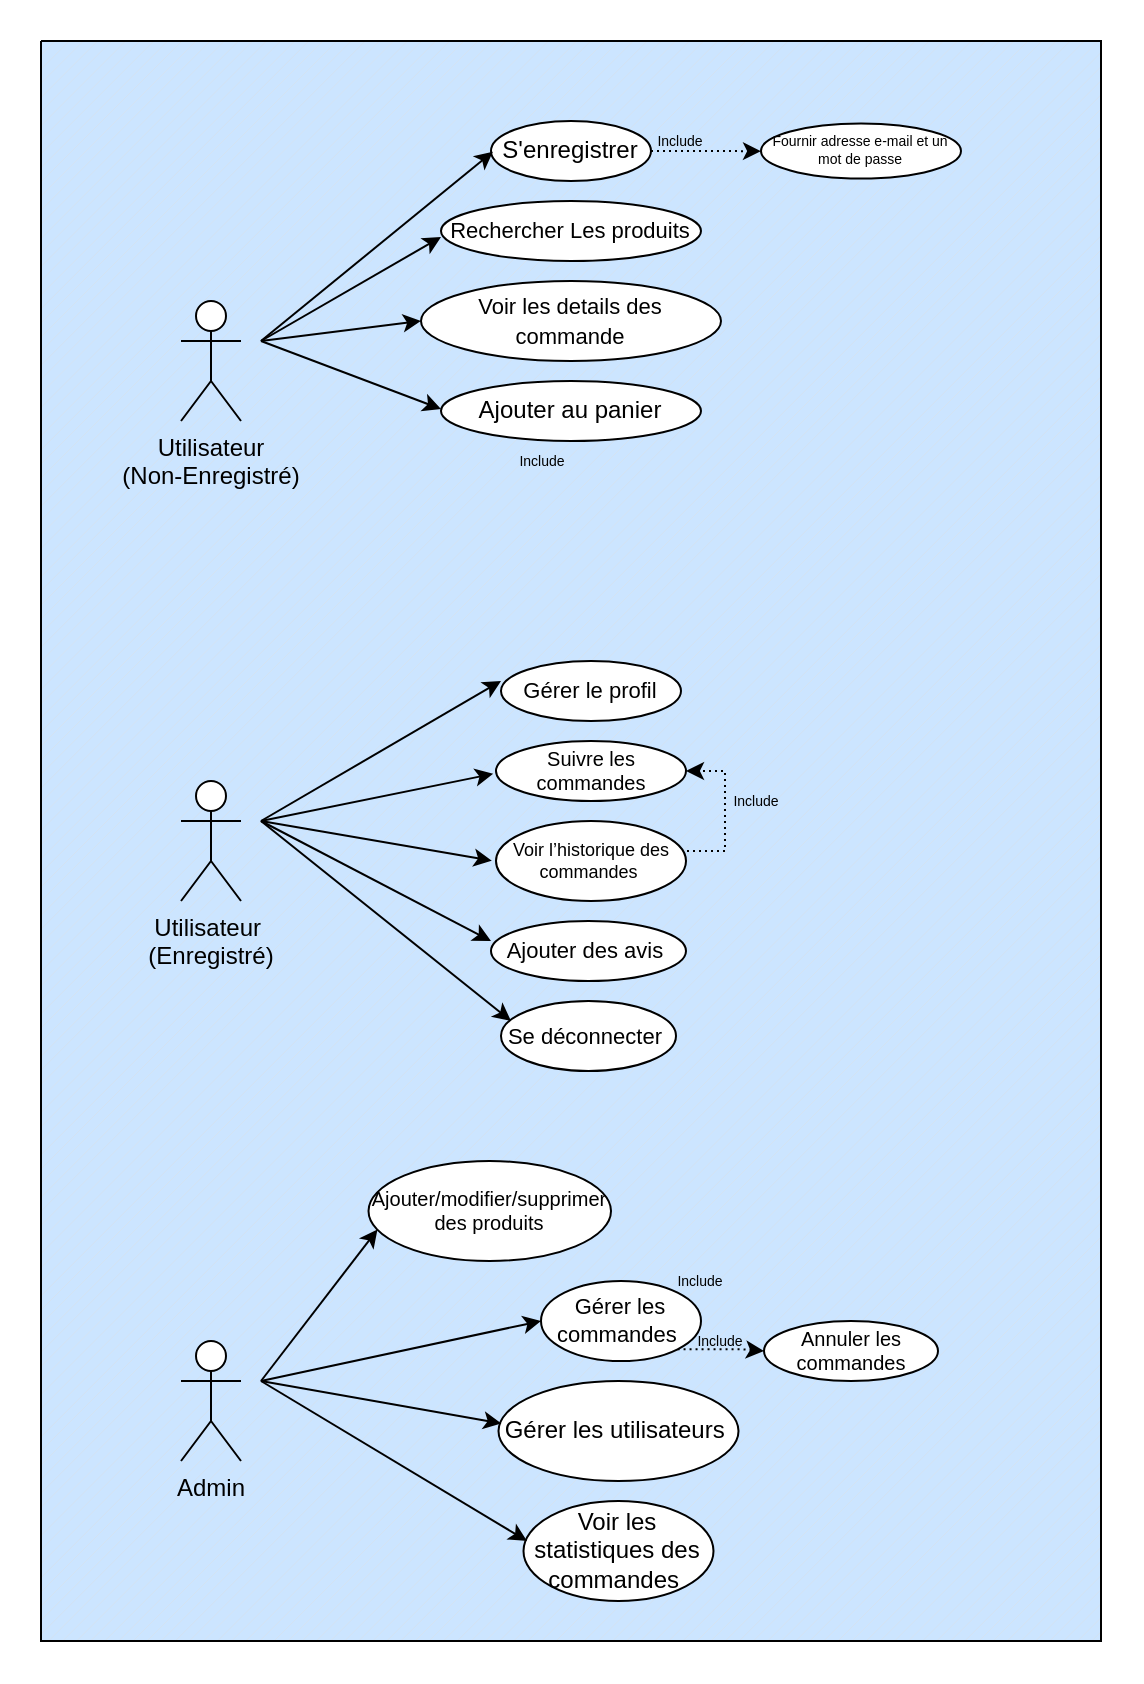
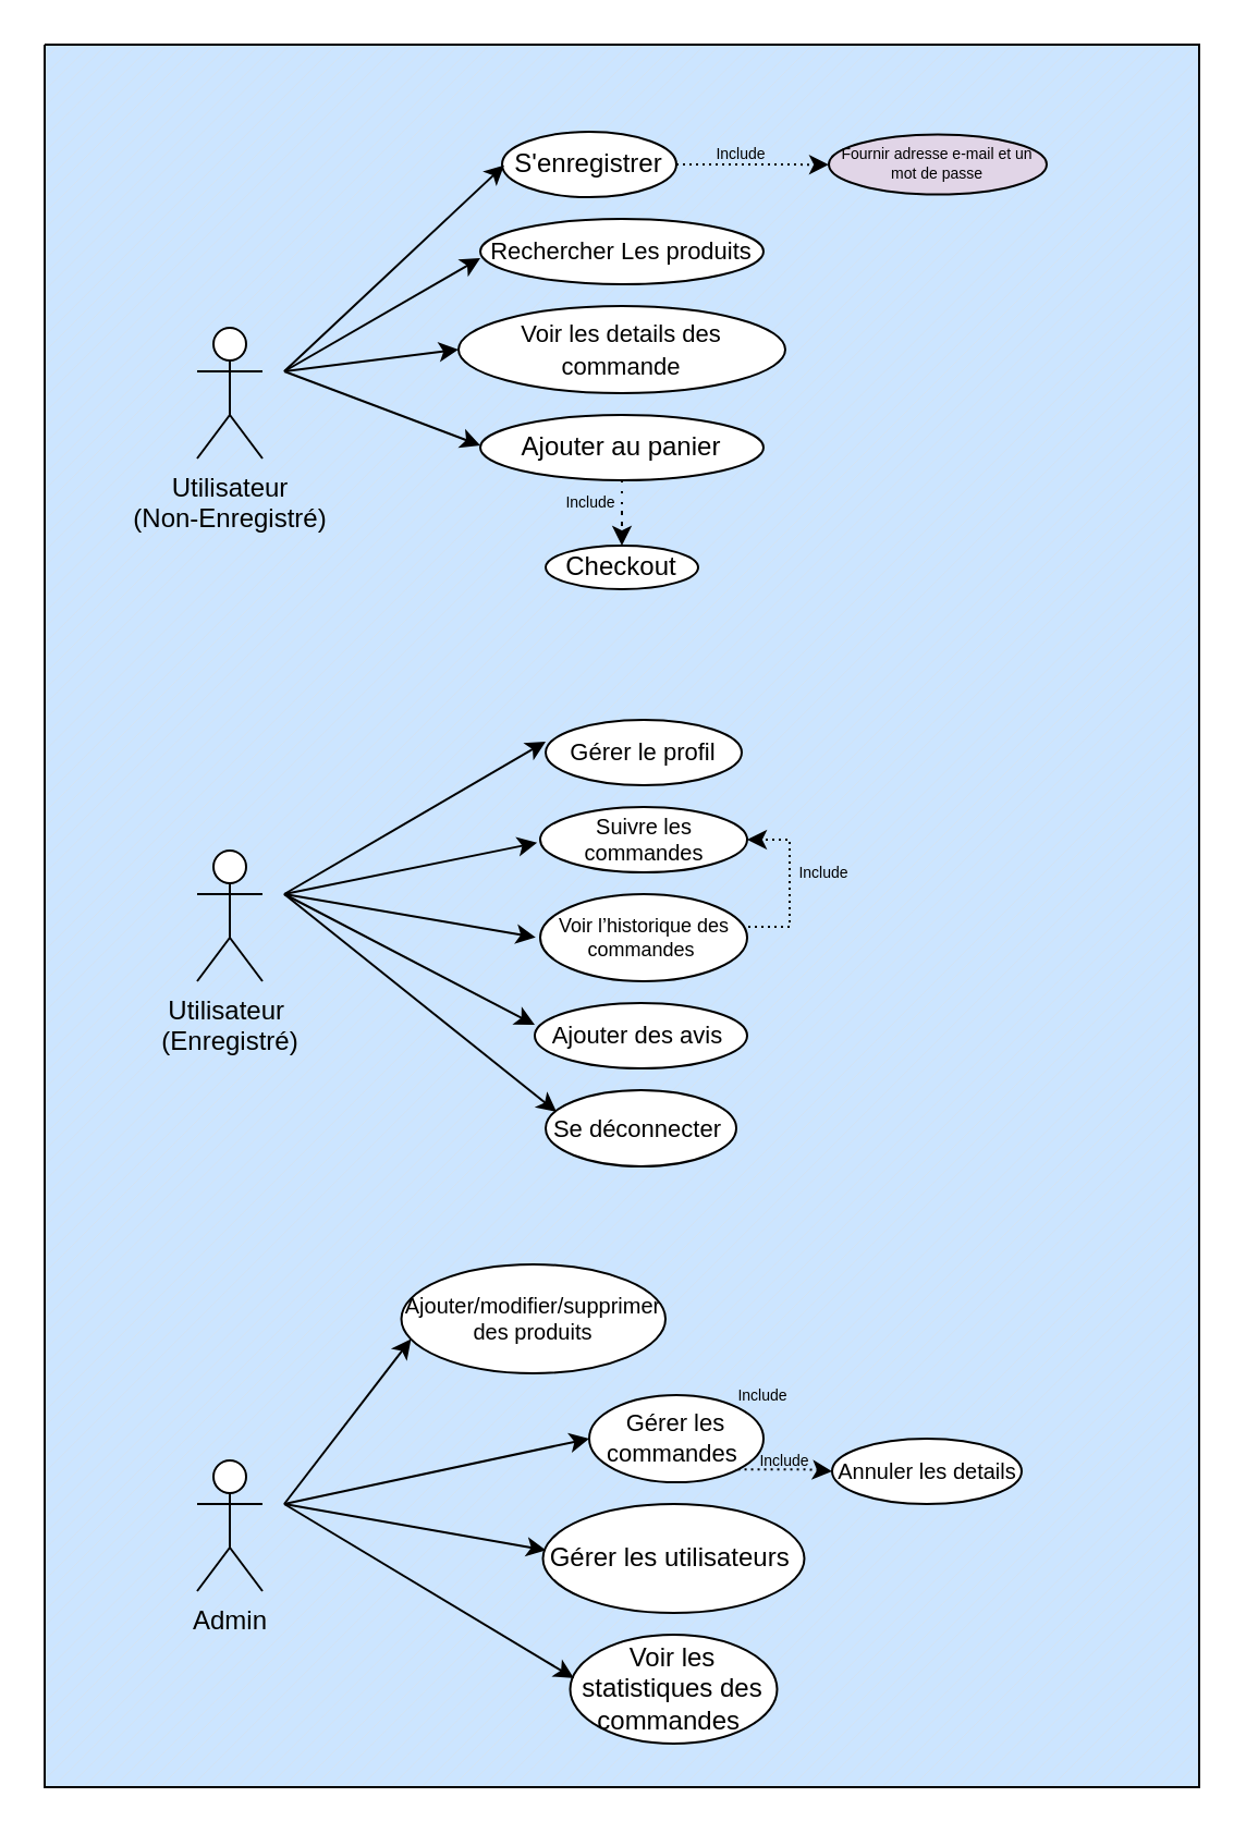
- <mxCell id="12" value="S'enregistrer" style="ellipse;whiteSpace=wrap;html=1;direction=west;" vertex="1" parent="1"><mxGeometry x="245" y="60" width="80" height="30" as="geometry" /></mxCell>
+ <mxCell id="12" value="S'enregistrer" style="ellipse;whiteSpace=wrap;html=1;direction=west;" vertex="1" parent="1"><mxGeometry x="230" y="60" width="80" height="30" as="geometry" /></mxCell>
- <mxCell id="26" value="&lt;font style=&quot;font-size: 7px;&quot;&gt;Fournir adresse e-mail et un mot de passe&lt;/font&gt;" style="ellipse;whiteSpace=wrap;html=1;fontSize=6;" vertex="1" parent="1"><mxGeometry x="380" y="61.25" width="100" height="27.5" as="geometry" /></mxCell>
+ <mxCell id="26" value="&lt;font style=&quot;font-size: 7px;&quot;&gt;Fournir adresse e-mail et un mot de passe&lt;/font&gt;" style="ellipse;whiteSpace=wrap;html=1;fontSize=6;fillColor=#e1d5e7;" vertex="1" parent="1"><mxGeometry x="380" y="61.25" width="100" height="27.5" as="geometry" /></mxCell>
+ <mxCell id="9" style="edgeStyle=orthogonalEdgeStyle;rounded=0;orthogonalLoop=1;jettySize=auto;html=1;strokeColor=default;dashed=1;dashPattern=1 4;" edge="1" parent="1" source="10" target="8"><mxGeometry relative="1" as="geometry" /></mxCell>
+ <mxCell id="8" value="Checkout" style="ellipse;whiteSpace=wrap;html=1;direction=west;" vertex="1" parent="1"><mxGeometry x="250" y="250" width="70" height="20" as="geometry" /></mxCell>
- <mxCell id="27" value="Annuler les commandes" style="ellipse;whiteSpace=wrap;html=1;fontSize=10;" vertex="1" parent="1"><mxGeometry x="381.5" y="660" width="87" height="30" as="geometry" /></mxCell>
+ <mxCell id="27" value="Annuler les details" style="ellipse;whiteSpace=wrap;html=1;fontSize=10;" vertex="1" parent="1"><mxGeometry x="381.5" y="660" width="87" height="30" as="geometry" /></mxCell>
